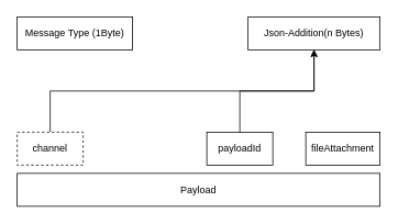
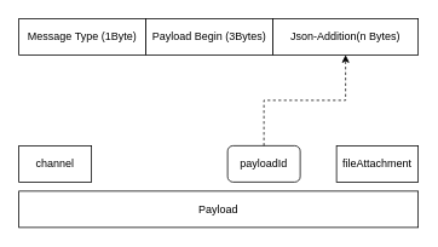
+ <mxCell id="4" value="Payload Begin (3Bytes)" style="rounded=0;whiteSpace=wrap;html=1;strokeColor=#000000;" parent="1" vertex="1"><mxGeometry x="160" y="20" width="140" height="40" as="geometry" /></mxCell>
- <mxCell id="7" style="edgeStyle=orthogonalEdgeStyle;rounded=0;orthogonalLoop=1;jettySize=auto;html=1;" edge="1" parent="1" source="8" target="5"><mxGeometry relative="1" as="geometry"><Array as="points"><mxPoint x="60" y="110" /><mxPoint x="380" y="110" /></Array></mxGeometry></mxCell>
- <mxCell id="9" style="edgeStyle=orthogonalEdgeStyle;rounded=0;orthogonalLoop=1;jettySize=auto;html=1;strokeColor=#000000;" parent="1" source="10" target="5" edge="1"><mxGeometry relative="1" as="geometry" /></mxCell>
+ <mxCell id="9" style="edgeStyle=orthogonalEdgeStyle;rounded=0;orthogonalLoop=1;jettySize=auto;html=1;strokeColor=#000000;dashed=1;" parent="1" source="10" target="5" edge="1"><mxGeometry relative="1" as="geometry" /></mxCell>
- <mxCell id="8" value="channel" style="rounded=0;whiteSpace=wrap;html=1;strokeColor=#000000;fillColor=#FFFFFF;dashed=1;" parent="1" vertex="1"><mxGeometry x="20" y="160" width="80" height="40" as="geometry" /></mxCell>
+ <mxCell id="8" value="channel" style="rounded=0;whiteSpace=wrap;html=1;strokeColor=#000000;fillColor=#FFFFFF;" parent="1" vertex="1"><mxGeometry x="20" y="160" width="80" height="40" as="geometry" /></mxCell>
- <mxCell id="10" value="payloadId" style="rounded=0;whiteSpace=wrap;html=1;strokeColor=#000000;fillColor=#FFFFFF;" parent="1" vertex="1"><mxGeometry x="250" y="160" width="80" height="40" as="geometry" /></mxCell>
+ <mxCell id="10" value="payloadId" style="whiteSpace=wrap;html=1;strokeColor=#000000;fillColor=#FFFFFF;rounded=1;" parent="1" vertex="1"><mxGeometry x="250" y="160" width="80" height="40" as="geometry" /></mxCell>
